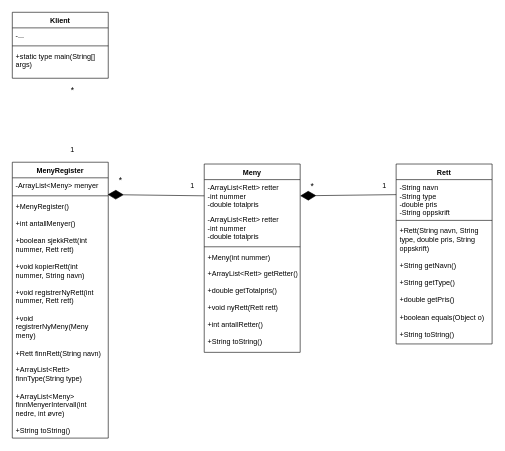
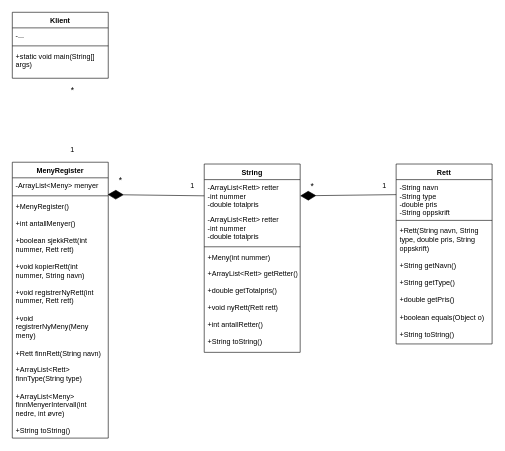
- <mxCell id="24" value="+static type main(String[] args)" style="text;strokeColor=none;fillColor=none;align=left;verticalAlign=top;spacingLeft=4;spacingRight=4;overflow=hidden;rotatable=0;points=[[0,0.5],[1,0.5]];portConstraint=eastwest;whiteSpace=wrap;" parent="21" vertex="1"><mxGeometry y="60" width="160" height="50" as="geometry" /></mxCell>
+ <mxCell id="24" value="+static void main(String[] args)" style="text;strokeColor=none;fillColor=none;align=left;verticalAlign=top;spacingLeft=4;spacingRight=4;overflow=hidden;rotatable=0;points=[[0,0.5],[1,0.5]];portConstraint=eastwest;whiteSpace=wrap;" parent="21" vertex="1"><mxGeometry y="60" width="160" height="50" as="geometry" /></mxCell>
- <mxCell id="12" value="Meny" style="swimlane;fontStyle=1;align=center;verticalAlign=top;childLayout=stackLayout;horizontal=1;startSize=26;horizontalStack=0;resizeParent=1;resizeParentMax=0;resizeLast=0;collapsible=1;marginBottom=0;" parent="1" vertex="1"><mxGeometry x="340" y="273" width="160" height="314" as="geometry" /></mxCell>
+ <mxCell id="12" value="String" style="swimlane;fontStyle=1;align=center;verticalAlign=top;childLayout=stackLayout;horizontal=1;startSize=26;horizontalStack=0;resizeParent=1;resizeParentMax=0;resizeLast=0;collapsible=1;marginBottom=0;" parent="1" vertex="1"><mxGeometry x="340" y="273" width="160" height="314" as="geometry" /></mxCell>
